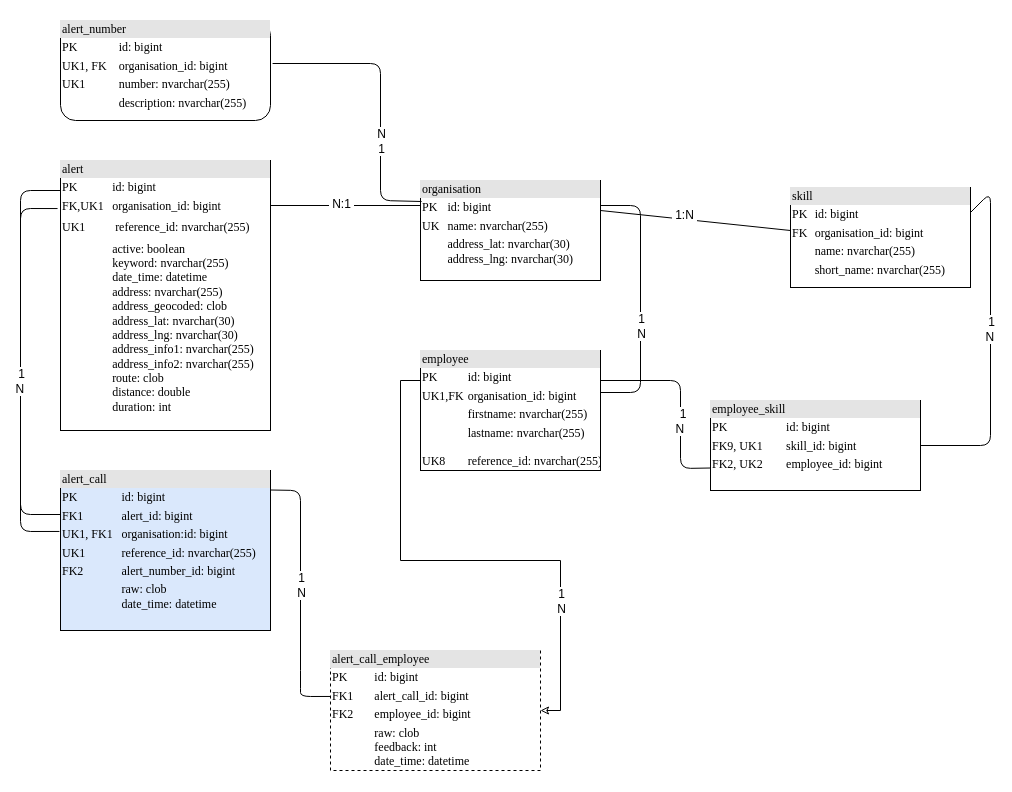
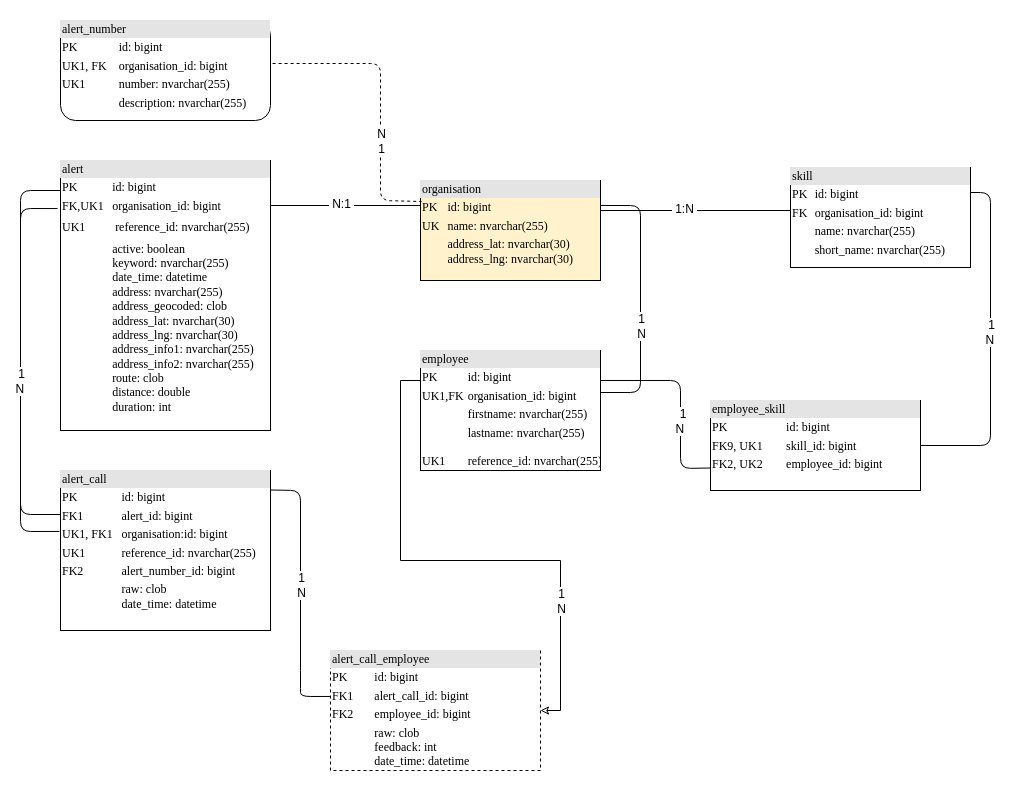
- <mxCell id="26" value="" style="endArrow=none;html=1;entryX=0.006;entryY=0.21;entryDx=0;entryDy=0;exitX=1.01;exitY=0.43;exitDx=0;exitDy=0;exitPerimeter=0;entryPerimeter=0;" parent="1" source="25" target="3" edge="1"><mxGeometry width="50" height="50" relative="1" as="geometry"><mxPoint x="280" y="215" as="sourcePoint" /><mxPoint x="430" y="215" as="targetPoint" /><Array as="points"><mxPoint x="380" y="63" /><mxPoint x="380" y="200" /></Array></mxGeometry></mxCell>
+ <mxCell id="26" value="" style="endArrow=none;html=1;entryX=0.006;entryY=0.21;entryDx=0;entryDy=0;exitX=1.01;exitY=0.43;exitDx=0;exitDy=0;exitPerimeter=0;entryPerimeter=0;dashed=1;" parent="1" source="25" target="3" edge="1"><mxGeometry width="50" height="50" relative="1" as="geometry"><mxPoint x="280" y="215" as="sourcePoint" /><mxPoint x="430" y="215" as="targetPoint" /><Array as="points"><mxPoint x="380" y="63" /><mxPoint x="380" y="200" /></Array></mxGeometry></mxCell>
- <mxCell id="3" value="&lt;div style=&quot;box-sizing: border-box ; width: 100% ; background: #e4e4e4 ; padding: 2px&quot;&gt;organisation&lt;/div&gt;&lt;table style=&quot;width: 100% ; font-size: 1em&quot; cellpadding=&quot;2&quot; cellspacing=&quot;0&quot;&gt;&lt;tbody&gt;&lt;tr&gt;&lt;td&gt;PK&lt;/td&gt;&lt;td&gt;id: bigint&lt;/td&gt;&lt;/tr&gt;&lt;tr&gt;&lt;td&gt;UK&lt;/td&gt;&lt;td&gt;name: nvarchar(255)&lt;/td&gt;&lt;/tr&gt;&lt;tr&gt;&lt;td&gt;&lt;/td&gt;&lt;td&gt;address_lat: nvarchar(30)&lt;br&gt;address_lng: nvarchar(30)&lt;br&gt;&lt;br&gt;&lt;/td&gt;&lt;/tr&gt;&lt;/tbody&gt;&lt;/table&gt;" style="verticalAlign=top;align=left;overflow=fill;html=1;rounded=0;shadow=0;comic=0;labelBackgroundColor=none;strokeColor=#000000;strokeWidth=1;fillColor=#ffffff;fontFamily=Verdana;fontSize=12;fontColor=#000000;" parent="1" vertex="1"><mxGeometry x="420" y="180" width="180" height="100" as="geometry" /></mxCell>
+ <mxCell id="3" value="&lt;div style=&quot;box-sizing: border-box ; width: 100% ; background: #e4e4e4 ; padding: 2px&quot;&gt;organisation&lt;/div&gt;&lt;table style=&quot;width: 100% ; font-size: 1em&quot; cellpadding=&quot;2&quot; cellspacing=&quot;0&quot;&gt;&lt;tbody&gt;&lt;tr&gt;&lt;td&gt;PK&lt;/td&gt;&lt;td&gt;id: bigint&lt;/td&gt;&lt;/tr&gt;&lt;tr&gt;&lt;td&gt;UK&lt;/td&gt;&lt;td&gt;name: nvarchar(255)&lt;/td&gt;&lt;/tr&gt;&lt;tr&gt;&lt;td&gt;&lt;/td&gt;&lt;td&gt;address_lat: nvarchar(30)&lt;br&gt;address_lng: nvarchar(30)&lt;br&gt;&lt;br&gt;&lt;/td&gt;&lt;/tr&gt;&lt;/tbody&gt;&lt;/table&gt;" style="verticalAlign=top;align=left;overflow=fill;html=1;rounded=0;shadow=0;comic=0;labelBackgroundColor=none;strokeColor=#000000;strokeWidth=1;fillColor=#fff2cc;fontFamily=Verdana;fontSize=12;fontColor=#000000;" parent="1" vertex="1"><mxGeometry x="420" y="180" width="180" height="100" as="geometry" /></mxCell>
- <mxCell id="11" value="&lt;div style=&quot;box-sizing: border-box ; width: 100% ; background: #e4e4e4 ; padding: 2px&quot;&gt;skill&lt;/div&gt;&lt;table style=&quot;width: 100% ; font-size: 1em&quot; cellpadding=&quot;2&quot; cellspacing=&quot;0&quot;&gt;&lt;tbody&gt;&lt;tr&gt;&lt;td&gt;PK&lt;/td&gt;&lt;td&gt;id: bigint&lt;/td&gt;&lt;/tr&gt;&lt;tr&gt;&lt;td&gt;FK&lt;/td&gt;&lt;td&gt;organisation_id: bigint&lt;br&gt;&lt;/td&gt;&lt;/tr&gt;&lt;tr&gt;&lt;td&gt;&lt;br&gt;&lt;/td&gt;&lt;td&gt;name: nvarchar(255)&lt;/td&gt;&lt;/tr&gt;&lt;tr&gt;&lt;td&gt;&lt;/td&gt;&lt;td&gt;short_name: nvarchar(255)&lt;br&gt;&lt;br&gt;&lt;br&gt;&lt;/td&gt;&lt;/tr&gt;&lt;/tbody&gt;&lt;/table&gt;" style="verticalAlign=top;align=left;overflow=fill;html=1;rounded=0;shadow=0;comic=0;labelBackgroundColor=none;strokeColor=#000000;strokeWidth=1;fillColor=#ffffff;fontFamily=Verdana;fontSize=12;fontColor=#000000;" parent="1" vertex="1"><mxGeometry x="790" y="187" width="180" height="100" as="geometry" /></mxCell>
+ <mxCell id="11" value="&lt;div style=&quot;box-sizing: border-box ; width: 100% ; background: #e4e4e4 ; padding: 2px&quot;&gt;skill&lt;/div&gt;&lt;table style=&quot;width: 100% ; font-size: 1em&quot; cellpadding=&quot;2&quot; cellspacing=&quot;0&quot;&gt;&lt;tbody&gt;&lt;tr&gt;&lt;td&gt;PK&lt;/td&gt;&lt;td&gt;id: bigint&lt;/td&gt;&lt;/tr&gt;&lt;tr&gt;&lt;td&gt;FK&lt;/td&gt;&lt;td&gt;organisation_id: bigint&lt;br&gt;&lt;/td&gt;&lt;/tr&gt;&lt;tr&gt;&lt;td&gt;&lt;br&gt;&lt;/td&gt;&lt;td&gt;name: nvarchar(255)&lt;/td&gt;&lt;/tr&gt;&lt;tr&gt;&lt;td&gt;&lt;/td&gt;&lt;td&gt;short_name: nvarchar(255)&lt;br&gt;&lt;br&gt;&lt;br&gt;&lt;/td&gt;&lt;/tr&gt;&lt;/tbody&gt;&lt;/table&gt;" style="verticalAlign=top;align=left;overflow=fill;html=1;rounded=0;shadow=0;comic=0;labelBackgroundColor=none;strokeColor=#000000;strokeWidth=1;fillColor=#ffffff;fontFamily=Verdana;fontSize=12;fontColor=#000000;" parent="1" vertex="1"><mxGeometry x="790" y="167" width="180" height="100" as="geometry" /></mxCell>
- <mxCell id="8" value="&lt;div style=&quot;box-sizing: border-box ; width: 100% ; background: #e4e4e4 ; padding: 2px&quot;&gt;employee&lt;/div&gt;&lt;table style=&quot;width: 100% ; font-size: 1em&quot; cellpadding=&quot;2&quot; cellspacing=&quot;0&quot;&gt;&lt;tbody&gt;&lt;tr&gt;&lt;td&gt;PK&lt;/td&gt;&lt;td&gt;id: bigint&lt;/td&gt;&lt;/tr&gt;&lt;tr&gt;&lt;td&gt;UK1,FK&lt;/td&gt;&lt;td&gt;organisation_id: bigint&lt;br&gt;&lt;/td&gt;&lt;/tr&gt;&lt;tr&gt;&lt;td&gt;&lt;br&gt;&lt;/td&gt;&lt;td&gt;firstname: nvarchar(255)&lt;/td&gt;&lt;/tr&gt;&lt;tr&gt;&lt;td&gt;UK8&lt;/td&gt;&lt;td&gt;lastname: nvarchar(255)&lt;br&gt;&lt;br&gt;reference_id: nvarchar(255)&lt;br&gt;&lt;br&gt;&lt;br&gt;&lt;/td&gt;&lt;/tr&gt;&lt;/tbody&gt;&lt;/table&gt;" style="verticalAlign=top;align=left;overflow=fill;html=1;rounded=0;shadow=0;comic=0;labelBackgroundColor=none;strokeColor=#000000;strokeWidth=1;fillColor=#ffffff;fontFamily=Verdana;fontSize=12;fontColor=#000000;" parent="1" vertex="1"><mxGeometry x="420" y="350" width="180" height="120" as="geometry" /></mxCell>
+ <mxCell id="8" value="&lt;div style=&quot;box-sizing: border-box ; width: 100% ; background: #e4e4e4 ; padding: 2px&quot;&gt;employee&lt;/div&gt;&lt;table style=&quot;width: 100% ; font-size: 1em&quot; cellpadding=&quot;2&quot; cellspacing=&quot;0&quot;&gt;&lt;tbody&gt;&lt;tr&gt;&lt;td&gt;PK&lt;/td&gt;&lt;td&gt;id: bigint&lt;/td&gt;&lt;/tr&gt;&lt;tr&gt;&lt;td&gt;UK1,FK&lt;/td&gt;&lt;td&gt;organisation_id: bigint&lt;br&gt;&lt;/td&gt;&lt;/tr&gt;&lt;tr&gt;&lt;td&gt;&lt;br&gt;&lt;/td&gt;&lt;td&gt;firstname: nvarchar(255)&lt;/td&gt;&lt;/tr&gt;&lt;tr&gt;&lt;td&gt;UK1&lt;/td&gt;&lt;td&gt;lastname: nvarchar(255)&lt;br&gt;&lt;br&gt;reference_id: nvarchar(255)&lt;br&gt;&lt;br&gt;&lt;br&gt;&lt;/td&gt;&lt;/tr&gt;&lt;/tbody&gt;&lt;/table&gt;" style="verticalAlign=top;align=left;overflow=fill;html=1;rounded=0;shadow=0;comic=0;labelBackgroundColor=none;strokeColor=#000000;strokeWidth=1;fillColor=#ffffff;fontFamily=Verdana;fontSize=12;fontColor=#000000;" parent="1" vertex="1"><mxGeometry x="420" y="350" width="180" height="120" as="geometry" /></mxCell>
- <mxCell id="14" value="&lt;div style=&quot;box-sizing: border-box ; width: 100% ; background: #e4e4e4 ; padding: 2px&quot;&gt;alert_call&lt;/div&gt;&lt;table style=&quot;width: 100% ; font-size: 1em&quot; cellpadding=&quot;2&quot; cellspacing=&quot;0&quot;&gt;&lt;tbody&gt;&lt;tr&gt;&lt;td&gt;PK&lt;/td&gt;&lt;td&gt;id: bigint&lt;/td&gt;&lt;/tr&gt;&lt;tr&gt;&lt;td&gt;FK1&lt;br&gt;&lt;/td&gt;&lt;td&gt;alert_id: bigint&lt;/td&gt;&lt;/tr&gt;&lt;tr&gt;&lt;td&gt;UK1, FK1&lt;/td&gt;&lt;td&gt;organisation:id: bigint&lt;/td&gt;&lt;/tr&gt;&lt;tr&gt;&lt;td&gt;UK1&lt;/td&gt;&lt;td&gt;reference_id: nvarchar(255)&lt;br&gt;&lt;/td&gt;&lt;/tr&gt;&lt;tr&gt;&lt;td&gt;FK2&lt;/td&gt;&lt;td&gt;alert_number_id: bigint&lt;br&gt;&lt;/td&gt;&lt;/tr&gt;&lt;tr&gt;&lt;td&gt;&lt;/td&gt;&lt;td&gt;raw: clob&lt;br&gt;date_time: datetime&lt;br&gt;&lt;br&gt;&lt;br&gt;&lt;/td&gt;&lt;/tr&gt;&lt;/tbody&gt;&lt;/table&gt;" style="verticalAlign=top;align=left;overflow=fill;html=1;rounded=0;shadow=0;comic=0;labelBackgroundColor=none;strokeColor=#000000;strokeWidth=1;fillColor=#dae8fc;fontFamily=Verdana;fontSize=12;fontColor=#000000;" parent="1" vertex="1"><mxGeometry x="60" y="470" width="210" height="160" as="geometry" /></mxCell>
+ <mxCell id="14" value="&lt;div style=&quot;box-sizing: border-box ; width: 100% ; background: #e4e4e4 ; padding: 2px&quot;&gt;alert_call&lt;/div&gt;&lt;table style=&quot;width: 100% ; font-size: 1em&quot; cellpadding=&quot;2&quot; cellspacing=&quot;0&quot;&gt;&lt;tbody&gt;&lt;tr&gt;&lt;td&gt;PK&lt;/td&gt;&lt;td&gt;id: bigint&lt;/td&gt;&lt;/tr&gt;&lt;tr&gt;&lt;td&gt;FK1&lt;br&gt;&lt;/td&gt;&lt;td&gt;alert_id: bigint&lt;/td&gt;&lt;/tr&gt;&lt;tr&gt;&lt;td&gt;UK1, FK1&lt;/td&gt;&lt;td&gt;organisation:id: bigint&lt;/td&gt;&lt;/tr&gt;&lt;tr&gt;&lt;td&gt;UK1&lt;/td&gt;&lt;td&gt;reference_id: nvarchar(255)&lt;br&gt;&lt;/td&gt;&lt;/tr&gt;&lt;tr&gt;&lt;td&gt;FK2&lt;/td&gt;&lt;td&gt;alert_number_id: bigint&lt;br&gt;&lt;/td&gt;&lt;/tr&gt;&lt;tr&gt;&lt;td&gt;&lt;/td&gt;&lt;td&gt;raw: clob&lt;br&gt;date_time: datetime&lt;br&gt;&lt;br&gt;&lt;br&gt;&lt;/td&gt;&lt;/tr&gt;&lt;/tbody&gt;&lt;/table&gt;" style="verticalAlign=top;align=left;overflow=fill;html=1;rounded=0;shadow=0;comic=0;labelBackgroundColor=none;strokeColor=#000000;strokeWidth=1;fillColor=#ffffff;fontFamily=Verdana;fontSize=12;fontColor=#000000;" parent="1" vertex="1"><mxGeometry x="60" y="470" width="210" height="160" as="geometry" /></mxCell>
